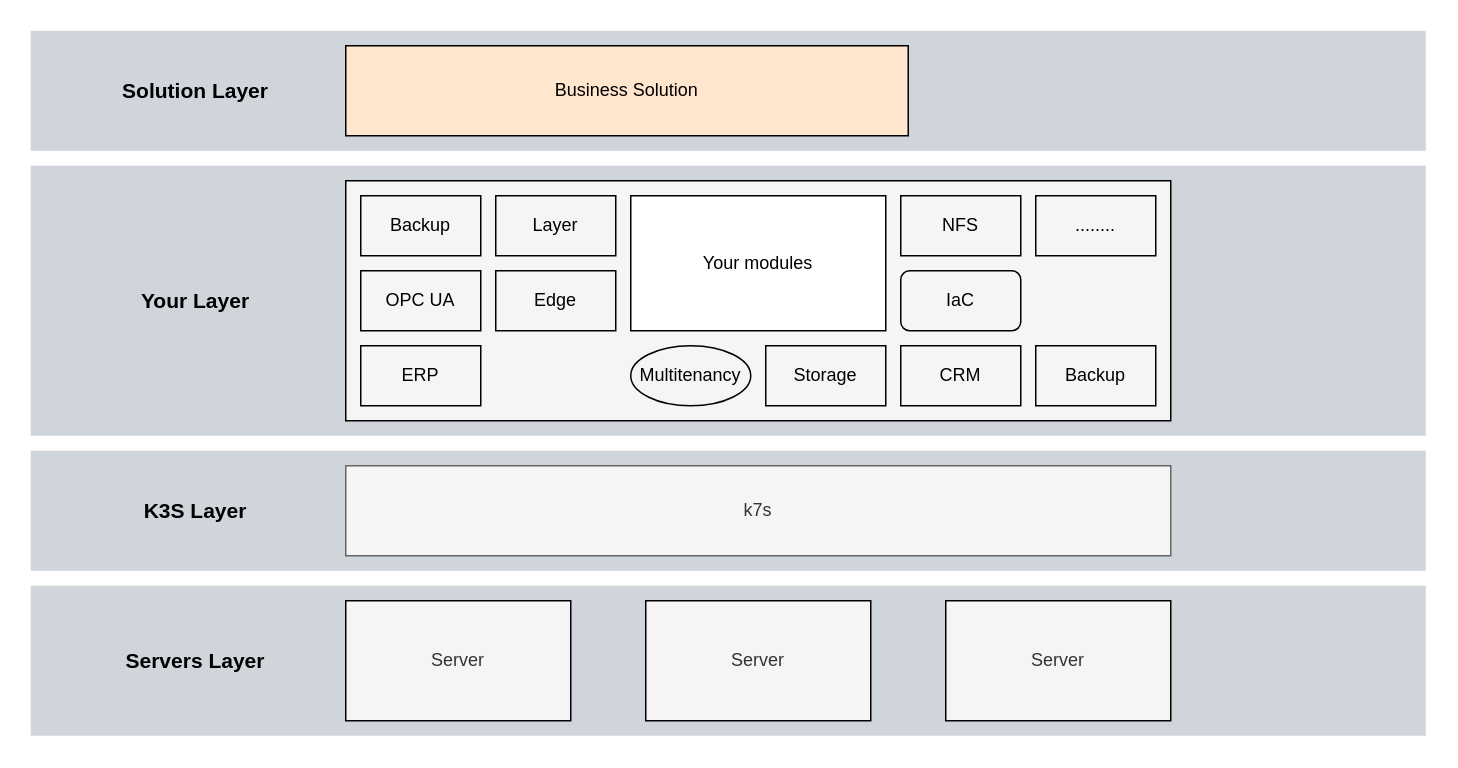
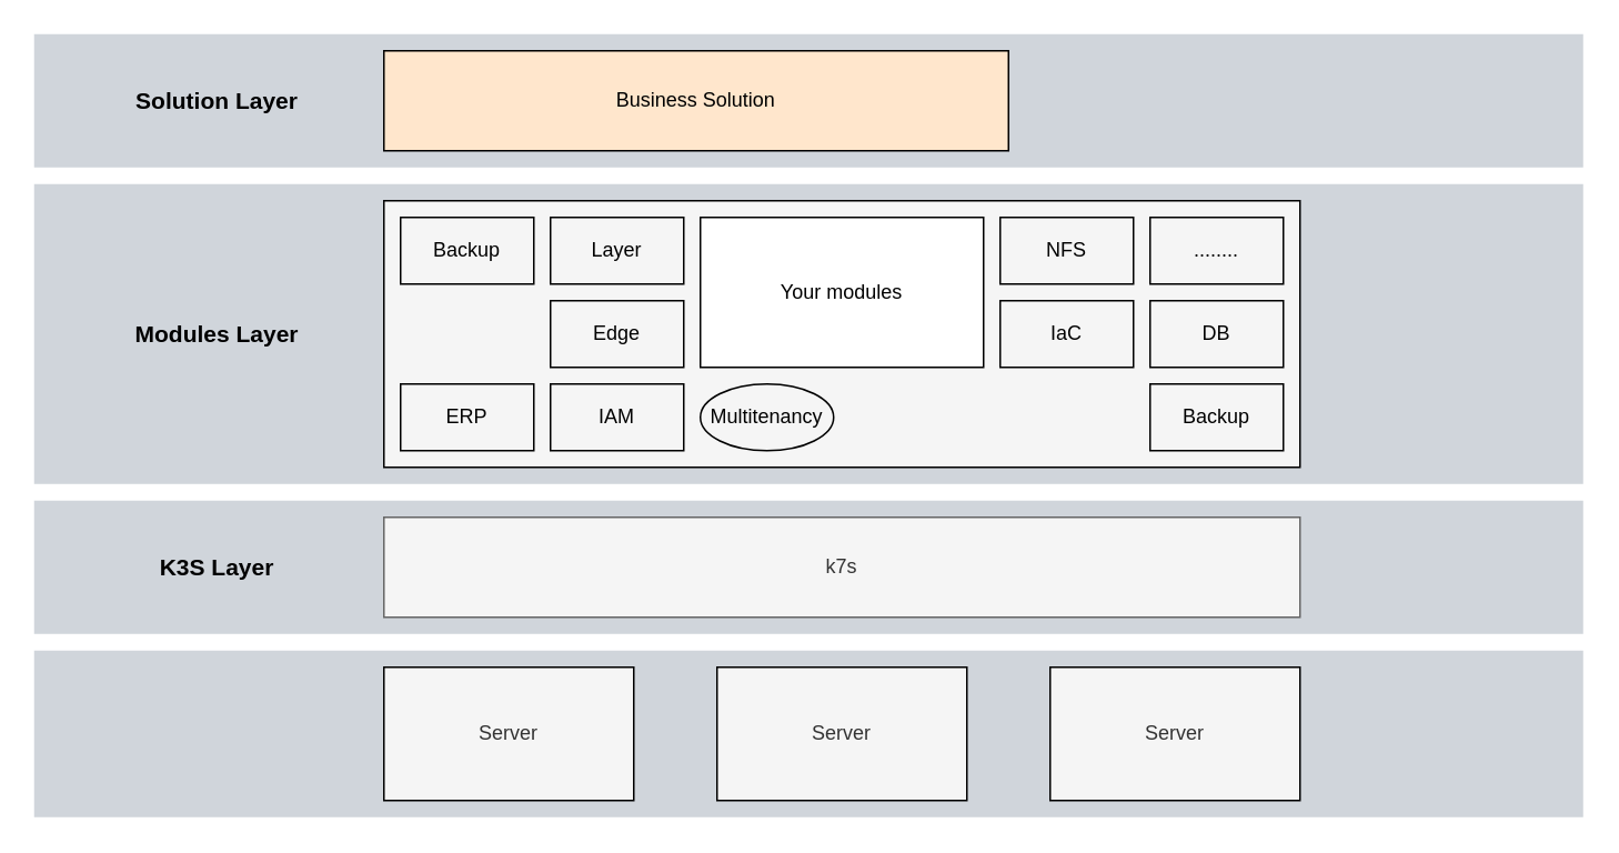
- <mxCell id="29" value="Your Layer" style="text;html=1;strokeColor=none;fillColor=none;align=center;verticalAlign=middle;whiteSpace=wrap;rounded=0;strokeWidth=1;fontSize=14;fontStyle=1" vertex="1" parent="1"><mxGeometry x="70" y="185" width="120" height="30" as="geometry" /></mxCell>
+ <mxCell id="29" value="Modules Layer" style="text;html=1;strokeColor=none;fillColor=none;align=center;verticalAlign=middle;whiteSpace=wrap;rounded=0;strokeWidth=1;fontSize=14;fontStyle=1" vertex="1" parent="1"><mxGeometry x="70" y="185" width="120" height="30" as="geometry" /></mxCell>
- <mxCell id="13" value="OPC UA" style="rounded=0;whiteSpace=wrap;html=1;strokeColor=default;strokeWidth=1;fillColor=#F5F5F5;gradientColor=none;" vertex="1" parent="1"><mxGeometry x="240" y="180" width="80" height="40" as="geometry" /></mxCell>
- <mxCell id="17" value="IaC" style="whiteSpace=wrap;html=1;strokeColor=default;strokeWidth=1;fillColor=#F5F5F5;gradientColor=none;rounded=1;" vertex="1" parent="1"><mxGeometry x="600" y="180" width="80" height="40" as="geometry" /></mxCell>
+ <mxCell id="17" value="IaC" style="rounded=0;whiteSpace=wrap;html=1;strokeColor=default;strokeWidth=1;fillColor=#F5F5F5;gradientColor=none;" vertex="1" parent="1"><mxGeometry x="600" y="180" width="80" height="40" as="geometry" /></mxCell>
+ <mxCell id="18" value="DB" style="rounded=0;whiteSpace=wrap;html=1;strokeColor=default;strokeWidth=1;fillColor=#F5F5F5;gradientColor=none;" vertex="1" parent="1"><mxGeometry x="690" y="180" width="80" height="40" as="geometry" /></mxCell>
+ <mxCell id="11" value="IAM" style="rounded=0;whiteSpace=wrap;html=1;strokeColor=default;strokeWidth=1;fillColor=#F5F5F5;gradientColor=none;" vertex="1" parent="1"><mxGeometry x="330" y="230" width="80" height="40" as="geometry" /></mxCell>
- <mxCell id="15" value="Storage" style="rounded=0;whiteSpace=wrap;html=1;strokeColor=default;strokeWidth=1;fillColor=#F5F5F5;gradientColor=none;" vertex="1" parent="1"><mxGeometry x="510" y="230" width="80" height="40" as="geometry" /></mxCell>
- <mxCell id="16" value="CRM" style="rounded=0;whiteSpace=wrap;html=1;strokeColor=default;strokeWidth=1;fillColor=#F5F5F5;gradientColor=none;" vertex="1" parent="1"><mxGeometry x="600" y="230" width="80" height="40" as="geometry" /></mxCell>
- <mxCell id="27" value="Servers Layer" style="text;html=1;strokeColor=none;fillColor=none;align=center;verticalAlign=middle;whiteSpace=wrap;rounded=0;strokeWidth=1;fontSize=14;fontStyle=1" vertex="1" parent="1"><mxGeometry x="70" y="425" width="120" height="30" as="geometry" /></mxCell>
